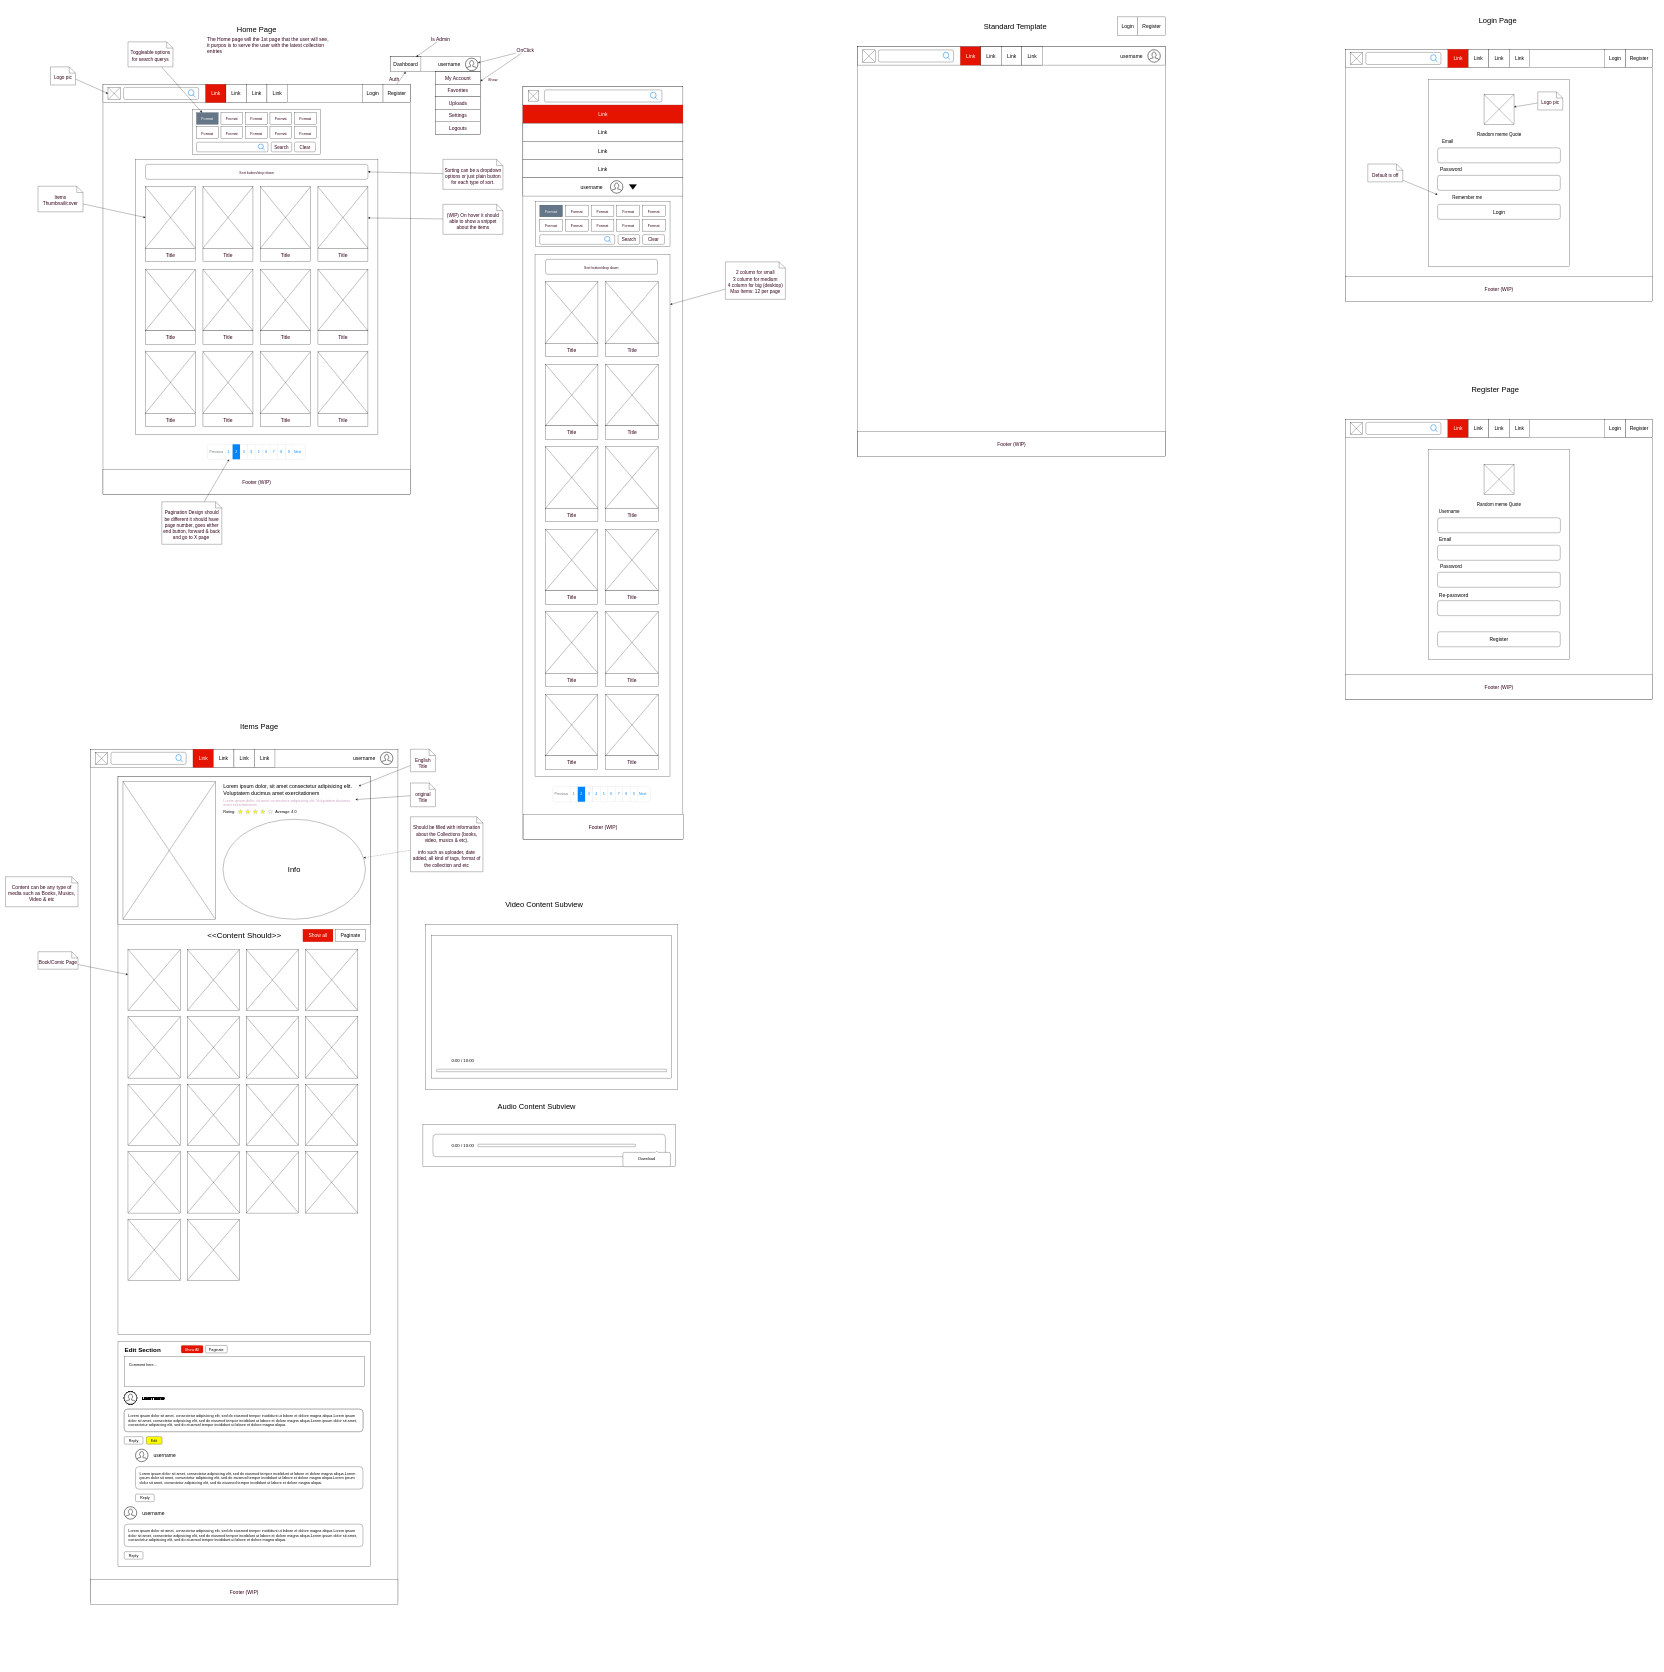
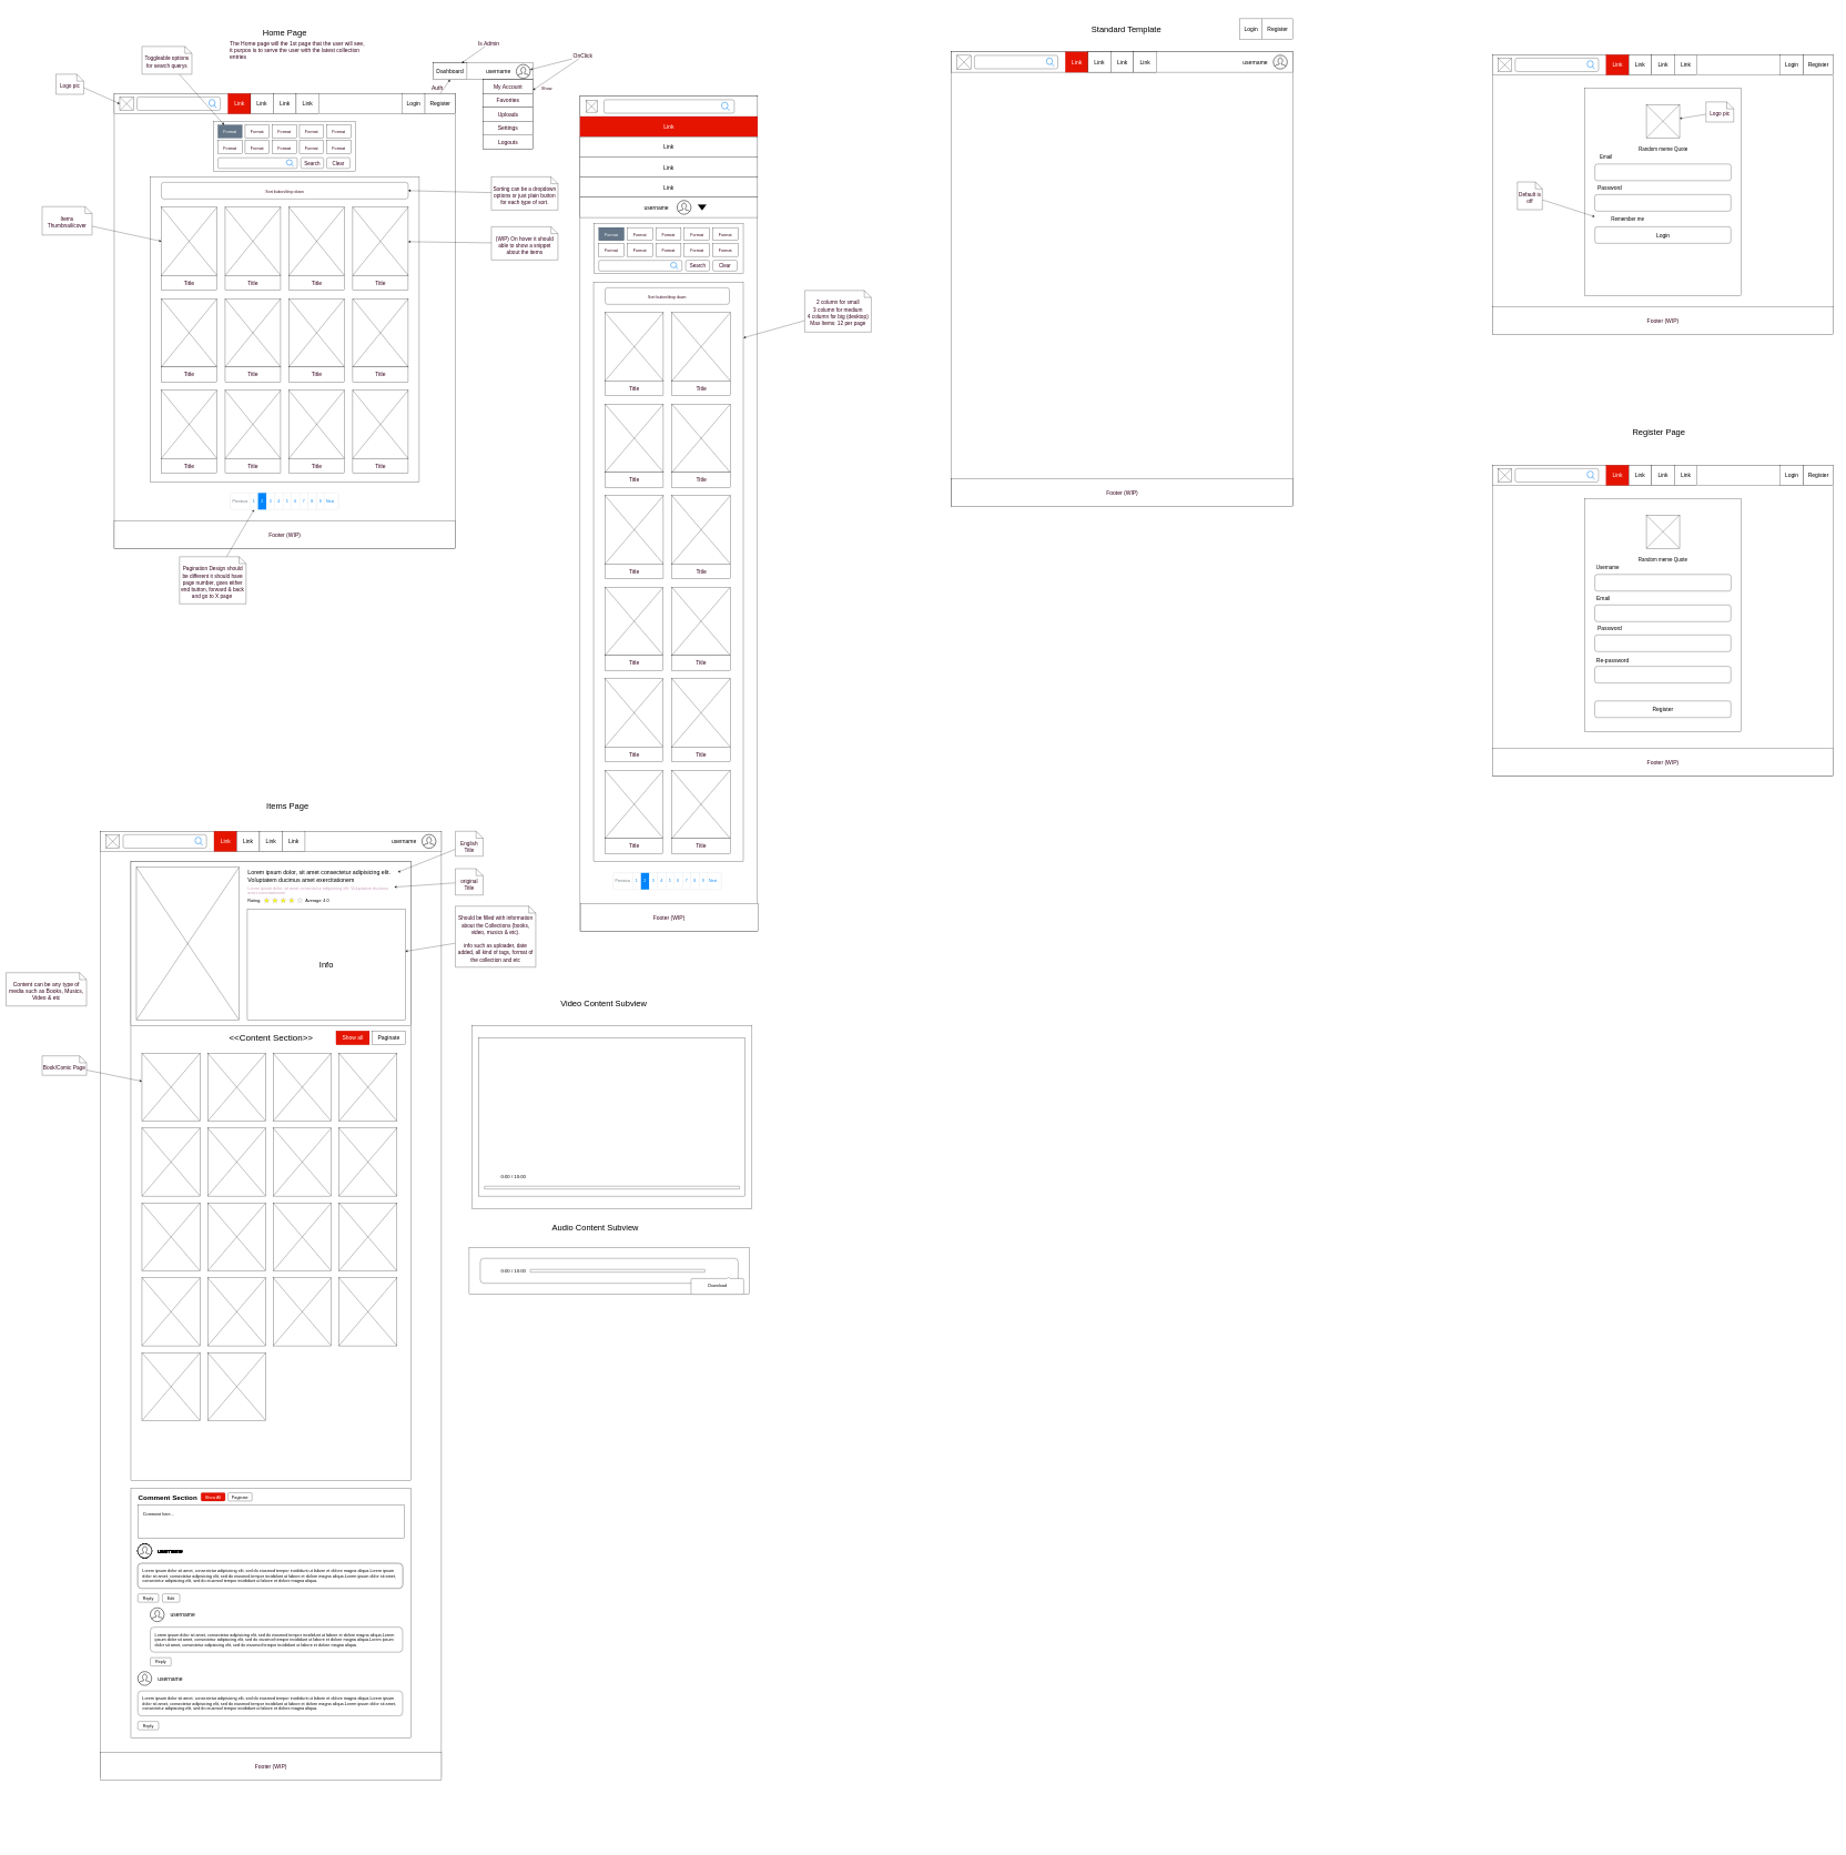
- <mxCell id="381" value="&lt;font style=&quot;font-size: 30px&quot;&gt;Login Page&lt;/font&gt;" style="text;html=1;strokeColor=none;fillColor=none;align=center;verticalAlign=middle;whiteSpace=wrap;rounded=0;" vertex="1" parent="1"><mxGeometry x="5840" y="20" width="300" height="120" as="geometry" /></mxCell>
- <mxCell id="339" value="&lt;div&gt;&lt;span&gt;&lt;font style=&quot;font-size: 19px&quot;&gt;Default is off&lt;/font&gt;&lt;/span&gt;&lt;/div&gt;" style="shape=note2;boundedLbl=1;whiteSpace=wrap;html=1;size=25;verticalAlign=top;align=center;rounded=0;strokeColor=#000000;fontSize=20;fontColor=#33001A;" vertex="1" parent="296"><mxGeometry x="90" y="458.75" width="140" height="71.25" as="geometry" /></mxCell>
+ <mxCell id="339" value="&lt;div&gt;&lt;span&gt;&lt;font style=&quot;font-size: 19px&quot;&gt;Default is off&lt;/font&gt;&lt;/span&gt;&lt;/div&gt;" style="shape=note2;boundedLbl=1;whiteSpace=wrap;html=1;size=25;verticalAlign=top;align=center;rounded=0;strokeColor=#000000;fontSize=20;fontColor=#33001A;" vertex="1" parent="296"><mxGeometry x="90" y="458.75" width="90" height="100" as="geometry" /></mxCell>
- <mxCell id="499" style="edgeStyle=none;rounded=0;orthogonalLoop=1;jettySize=auto;html=1;endArrow=classic;endFill=1;fontSize=15;fontColor=#33001A;dashed=1;" edge="1" parent="391" source="500" target="424"><mxGeometry relative="1" as="geometry" /></mxCell>
+ <mxCell id="499" style="edgeStyle=none;rounded=0;orthogonalLoop=1;jettySize=auto;html=1;endArrow=classic;endFill=1;fontSize=15;fontColor=#33001A;" edge="1" parent="391" source="500" target="424"><mxGeometry relative="1" as="geometry" /></mxCell>
- <mxCell id="424" value="&lt;font style=&quot;font-size: 30px&quot;&gt;Info&lt;/font&gt;" style="ellipse;whiteSpace=wrap;html=1;fontSize=15;align=center;" vertex="1" parent="391"><mxGeometry x="530" y="280" width="570" height="400" as="geometry" /></mxCell>
+ <mxCell id="424" value="&lt;font style=&quot;font-size: 30px&quot;&gt;Info&lt;/font&gt;" style="rounded=0;whiteSpace=wrap;html=1;fontSize=15;align=center;" vertex="1" parent="391"><mxGeometry x="530" y="280" width="570" height="400" as="geometry" /></mxCell>
- <mxCell id="503" value="&lt;font style=&quot;font-size: 32px&quot;&gt;&amp;lt;&amp;lt;Content Should&amp;gt;&amp;gt;&lt;/font&gt;" style="text;html=1;strokeColor=none;fillColor=none;align=center;verticalAlign=middle;whiteSpace=wrap;rounded=0;fontSize=15;" vertex="1" parent="391"><mxGeometry x="424.5" y="720" width="381" height="50" as="geometry" /></mxCell>
+ <mxCell id="503" value="&lt;font style=&quot;font-size: 32px&quot;&gt;&amp;lt;&amp;lt;Content Section&amp;gt;&amp;gt;&lt;/font&gt;" style="text;html=1;strokeColor=none;fillColor=none;align=center;verticalAlign=middle;whiteSpace=wrap;rounded=0;fontSize=15;" vertex="1" parent="391"><mxGeometry x="424.5" y="720" width="381" height="50" as="geometry" /></mxCell>
- <mxCell id="515" value="&lt;font size=&quot;1&quot;&gt;&lt;b style=&quot;font-size: 25px&quot;&gt;Edit Section&lt;/b&gt;&lt;/font&gt;" style="text;html=1;strokeColor=none;fillColor=none;align=left;verticalAlign=middle;whiteSpace=wrap;rounded=0;fontSize=15;" vertex="1" parent="391"><mxGeometry x="135.01" y="2370" width="239.99" height="60" as="geometry" /></mxCell>
+ <mxCell id="515" value="&lt;font size=&quot;1&quot;&gt;&lt;b style=&quot;font-size: 25px&quot;&gt;Comment Section&lt;/b&gt;&lt;/font&gt;" style="text;html=1;strokeColor=none;fillColor=none;align=left;verticalAlign=middle;whiteSpace=wrap;rounded=0;fontSize=15;" vertex="1" parent="391"><mxGeometry x="135.01" y="2370" width="239.99" height="60" as="geometry" /></mxCell>
- <mxCell id="536" value="Edit" style="rounded=1;whiteSpace=wrap;html=1;fillColor=#ffff00;fontSize=15;align=center;" vertex="1" parent="391"><mxGeometry x="223.76" y="2750" width="62.49" height="30" as="geometry" /></mxCell>
+ <mxCell id="536" value="Edit" style="rounded=1;whiteSpace=wrap;html=1;fillColor=#ffffff;fontSize=15;align=center;" vertex="1" parent="391"><mxGeometry x="223.76" y="2750" width="62.49" height="30" as="geometry" /></mxCell>
